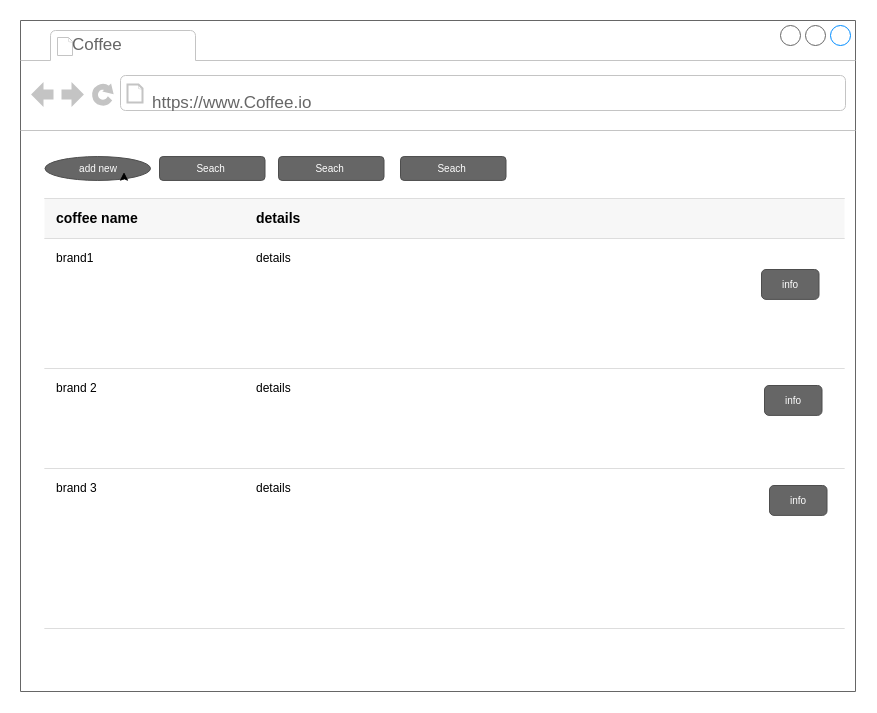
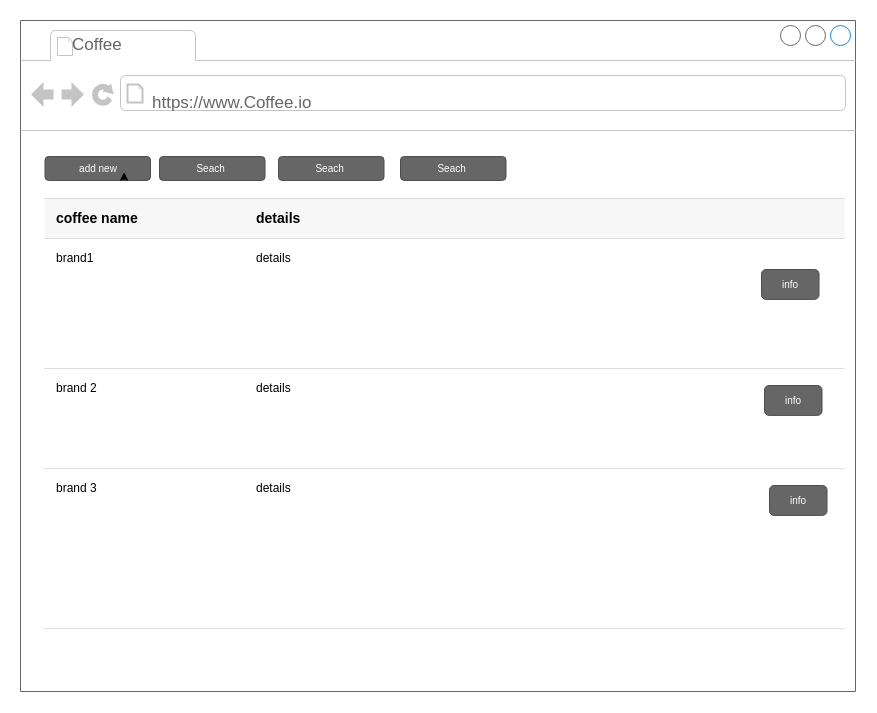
- <mxCell id="5" value="add new" style="ellipse;html=1;shadow=0;dashed=0;whiteSpace=wrap;fontSize=10;fillColor=#666666;align=center;strokeColor=#4D4D4D;fontColor=#ffffff;" parent="2" vertex="1"><mxGeometry x="24.5" y="136.06" width="105.5" height="23.88" as="geometry" /></mxCell>
+ <mxCell id="5" value="add new" style="rounded=1;html=1;shadow=0;dashed=0;whiteSpace=wrap;fontSize=10;fillColor=#666666;align=center;strokeColor=#4D4D4D;fontColor=#ffffff;" parent="2" vertex="1"><mxGeometry x="24.5" y="136.06" width="105.5" height="23.88" as="geometry" /></mxCell>
